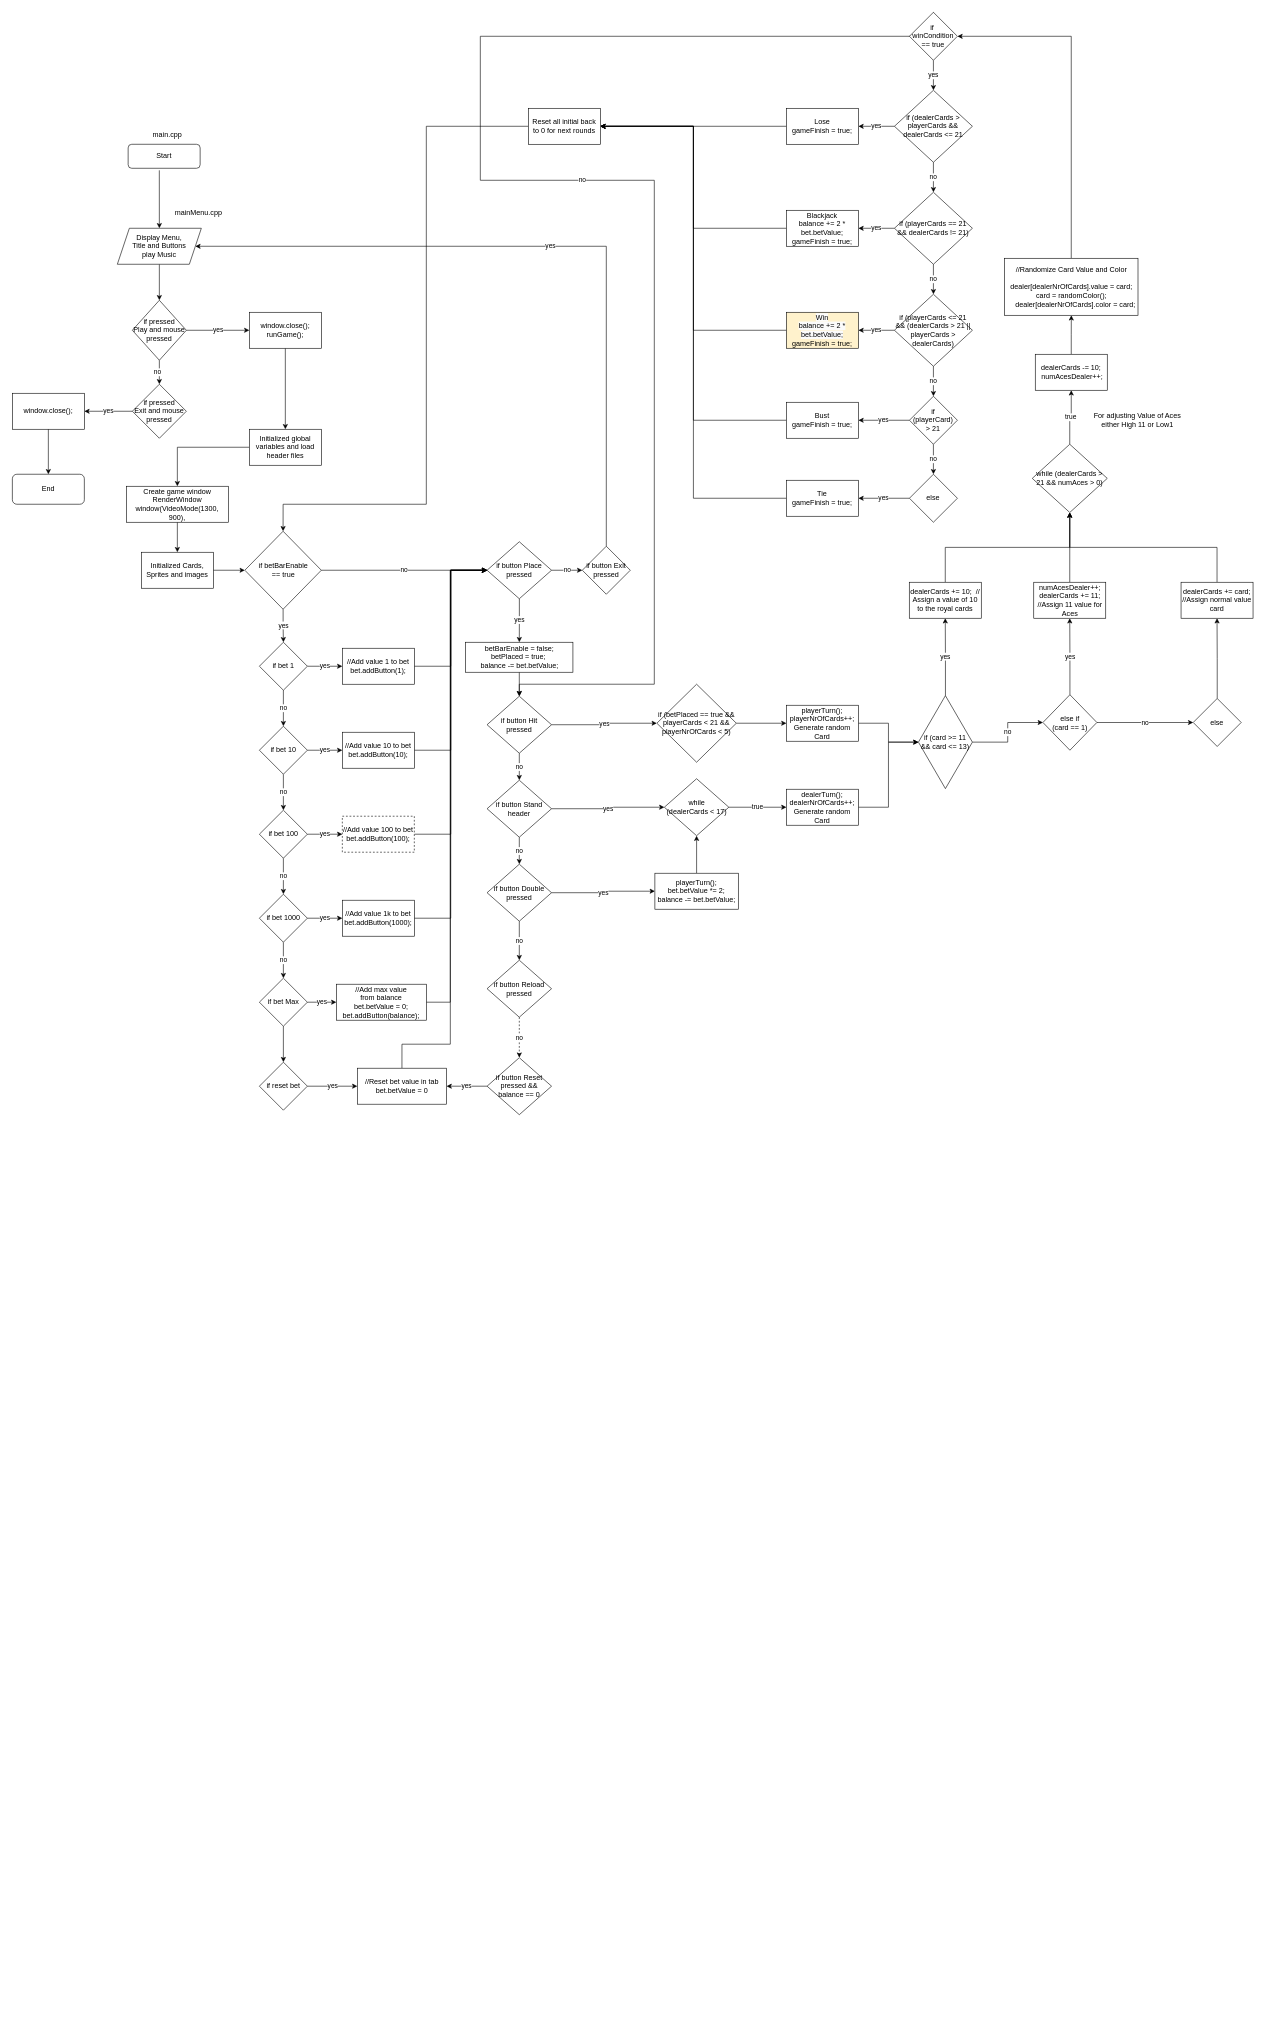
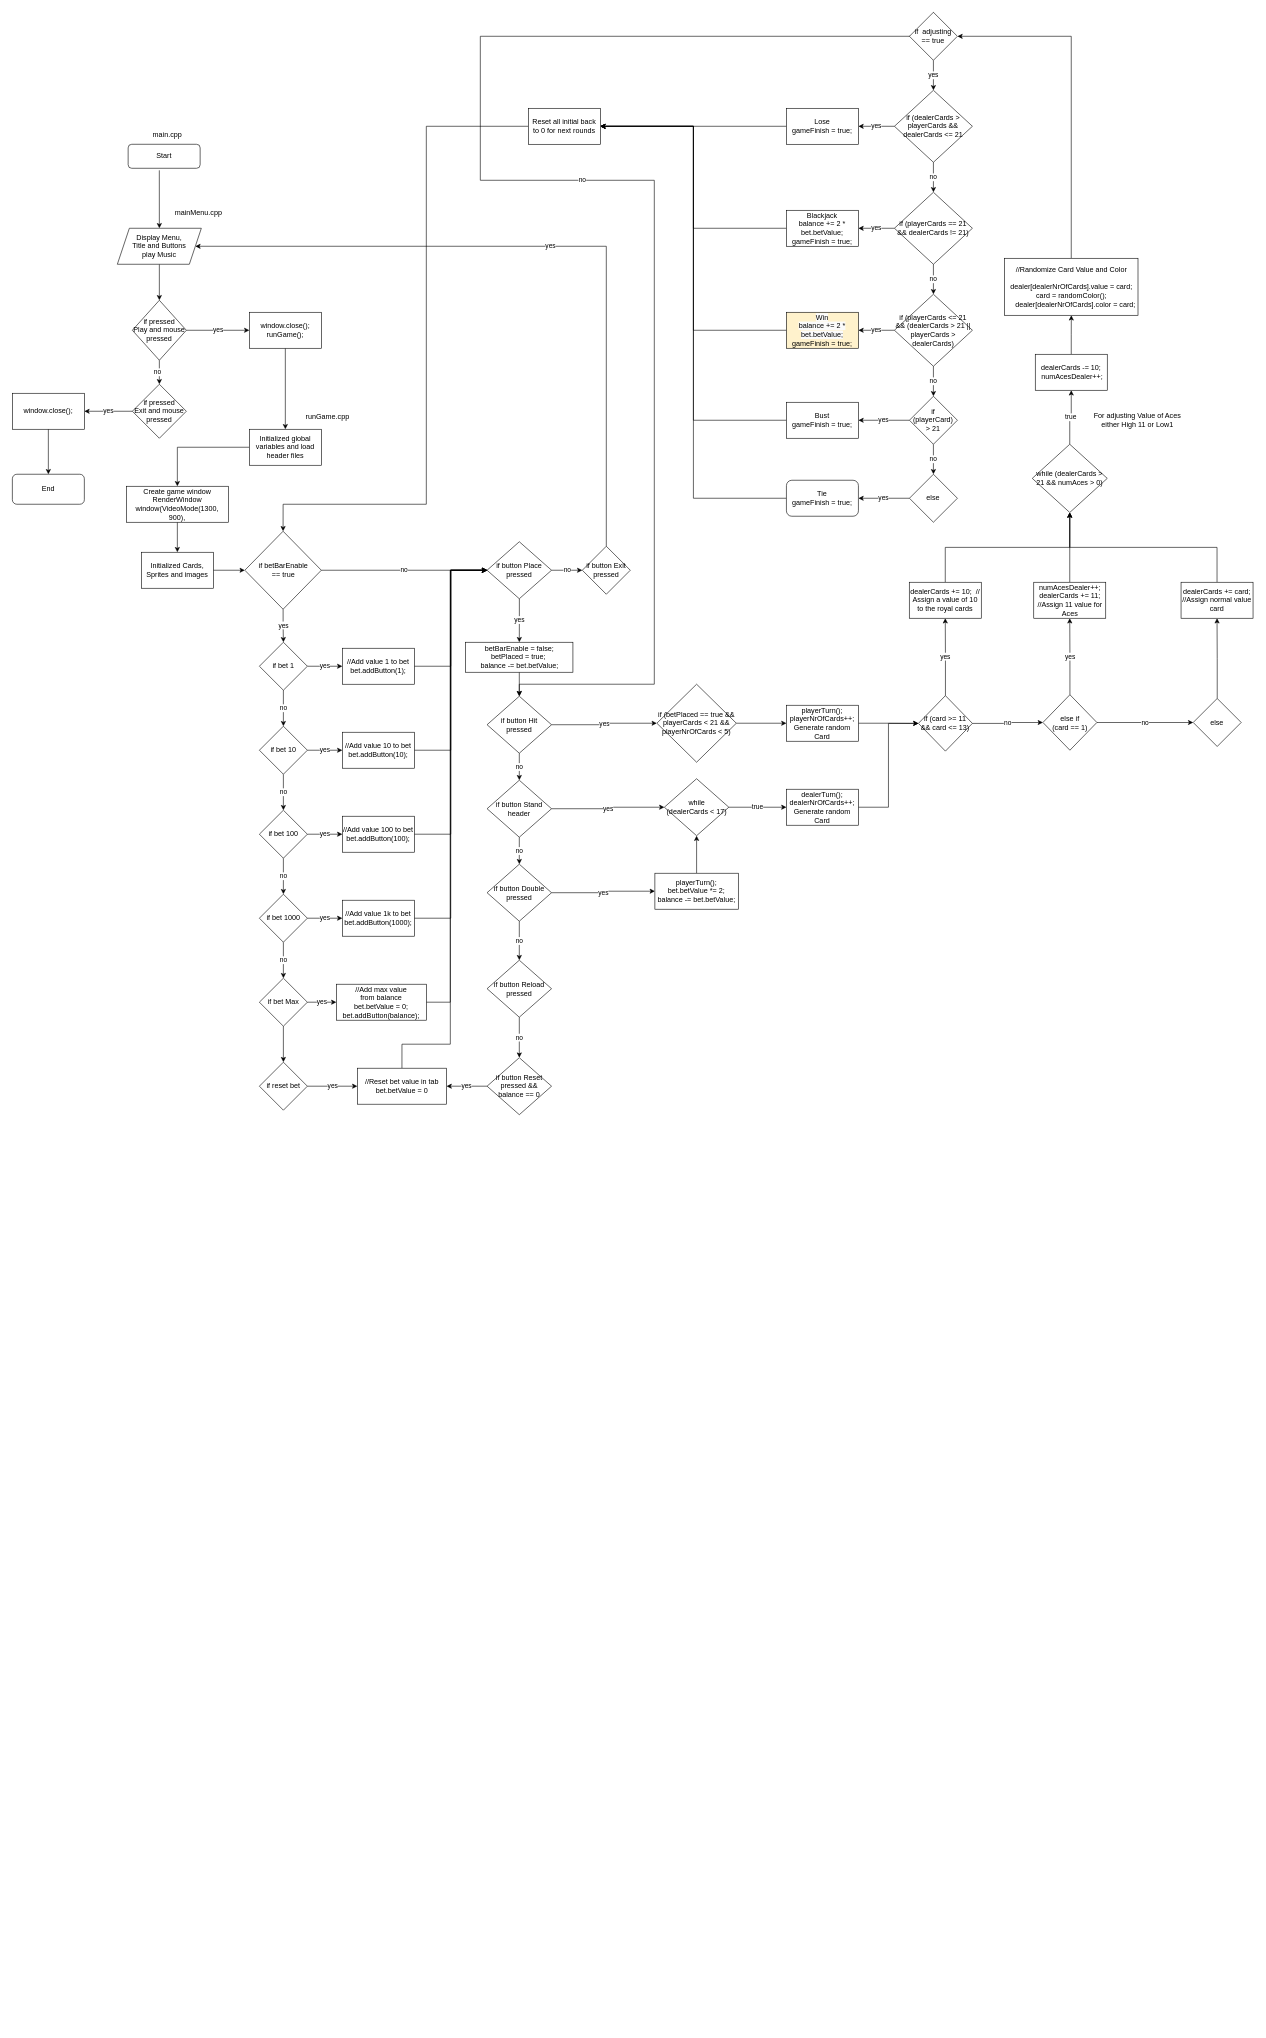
- <mxCell id="110" value="if&amp;nbsp; winCondition&lt;br&gt;== true" style="rhombus;whiteSpace=wrap;html=1;" vertex="1" parent="1"><mxGeometry x="1515.25" y="20" width="80" height="80" as="geometry" /></mxCell>
+ <mxCell id="110" value="if&amp;nbsp; adjusting&lt;br&gt;== true" style="rhombus;whiteSpace=wrap;html=1;" vertex="1" parent="1"><mxGeometry x="1515.25" y="20" width="80" height="80" as="geometry" /></mxCell>
+ <mxCell id="18" value="runGame.cpp" style="text;html=1;align=center;verticalAlign=middle;resizable=0;points=[];autosize=1;strokeColor=none;fillColor=none;" vertex="1" parent="1"><mxGeometry x="495" y="680" width="100" height="30" as="geometry" /></mxCell>
- <mxCell id="134" value="Tie&lt;br&gt;gameFinish = true;" style="whiteSpace=wrap;html=1;" vertex="1" parent="1"><mxGeometry x="1310.25" y="800" width="120" height="60" as="geometry" /></mxCell>
+ <mxCell id="134" value="Tie&lt;br&gt;gameFinish = true;" style="whiteSpace=wrap;html=1;rounded=1;" vertex="1" parent="1"><mxGeometry x="1310.25" y="800" width="120" height="60" as="geometry" /></mxCell>
- <mxCell id="60" value="if (card &amp;gt;= 11 &amp;amp;&amp;amp; card &amp;lt;= 13)" style="rhombus;whiteSpace=wrap;html=1;" vertex="1" parent="1"><mxGeometry x="1530.25" y="1159" width="90" height="155" as="geometry" /></mxCell>
+ <mxCell id="60" value="if (card &amp;gt;= 11 &amp;amp;&amp;amp; card &amp;lt;= 13)" style="rhombus;whiteSpace=wrap;html=1;" vertex="1" parent="1"><mxGeometry x="1530.25" y="1159" width="90" height="92.5" as="geometry" /></mxCell>
- <mxCell id="101" value="//Add value 100 to bet&lt;br&gt;bet.addButton(100);" style="whiteSpace=wrap;html=1;dashed=1;" vertex="1" parent="1"><mxGeometry x="570" y="1360" width="120" height="60" as="geometry" /></mxCell>
+ <mxCell id="101" value="//Add value 100 to bet&lt;br&gt;bet.addButton(100);" style="whiteSpace=wrap;html=1;" vertex="1" parent="1"><mxGeometry x="570" y="1360" width="120" height="60" as="geometry" /></mxCell>
- <mxCell id="40" value="no" style="edgeStyle=orthogonalEdgeStyle;rounded=0;orthogonalLoop=1;jettySize=auto;html=1;dashed=1;" edge="1" parent="1" source="41" target="49"><mxGeometry relative="1" as="geometry" /></mxCell>
+ <mxCell id="40" value="no" style="edgeStyle=orthogonalEdgeStyle;rounded=0;orthogonalLoop=1;jettySize=auto;html=1;" edge="1" parent="1" source="41" target="49"><mxGeometry relative="1" as="geometry" /></mxCell>
